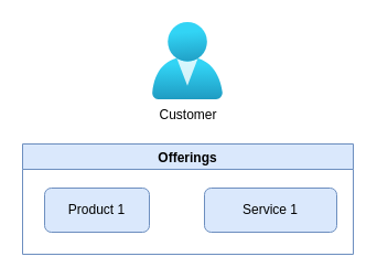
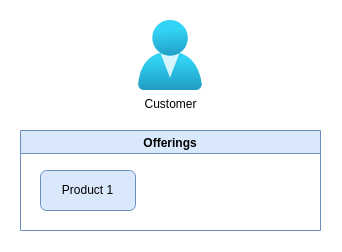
- <mxCell id="5" value="Service 1" style="rounded=1;whiteSpace=wrap;html=1;fillColor=#dae8fc;strokeColor=#6c8ebf;" vertex="1" parent="3"><mxGeometry x="165" y="40" width="120" height="40" as="geometry" /></mxCell>
